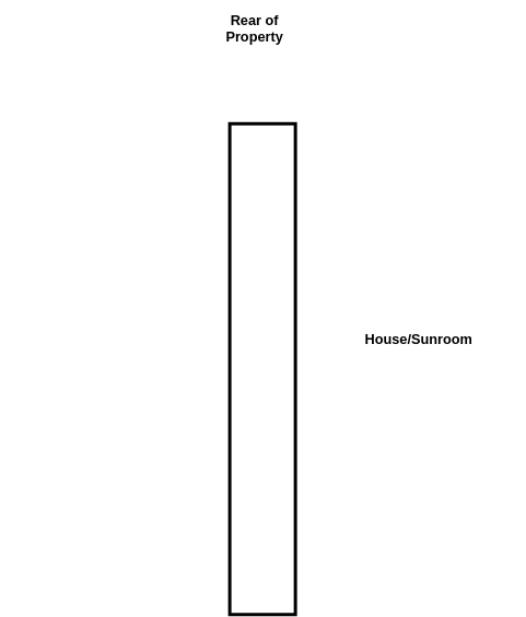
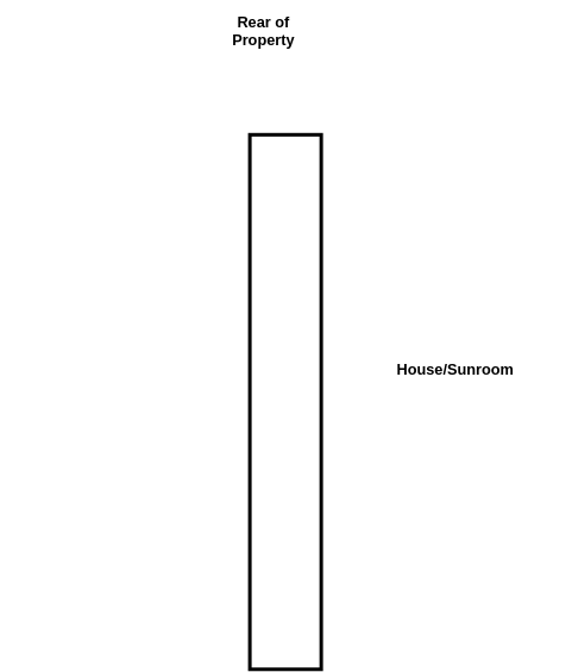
- <mxCell id="3" value="&lt;b style=&quot;font-size: 17px;&quot;&gt;Rear of Property&lt;br&gt;&lt;/b&gt;" style="text;html=1;strokeColor=none;fillColor=none;align=center;verticalAlign=middle;whiteSpace=wrap;rounded=0;" vertex="1" parent="1"><mxGeometry x="280" y="20" width="60" height="30" as="geometry" /></mxCell>
+ <mxCell id="3" value="&lt;b style=&quot;font-size: 17px;&quot;&gt;Rear of Property&lt;br&gt;&lt;/b&gt;" style="text;html=1;strokeColor=none;fillColor=none;align=center;verticalAlign=middle;whiteSpace=wrap;rounded=0;" vertex="1" parent="1"><mxGeometry x="265" y="20" width="60" height="30" as="geometry" /></mxCell>
